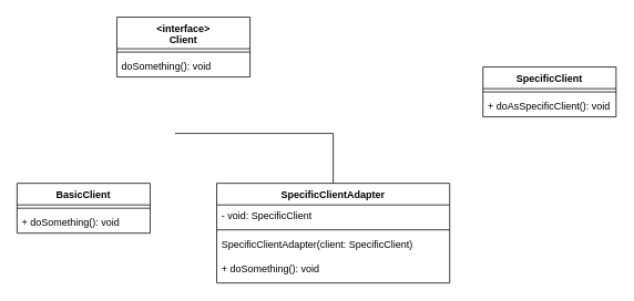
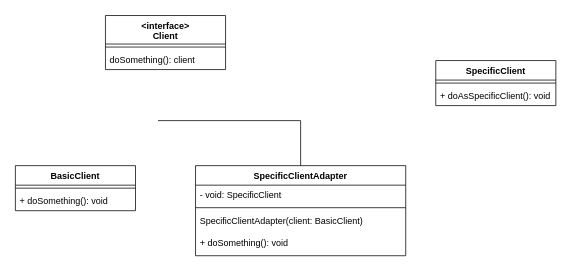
- <mxCell id="4" value="doSomething(): void" style="text;strokeColor=none;fillColor=none;align=left;verticalAlign=top;spacingLeft=4;spacingRight=4;overflow=hidden;rotatable=0;points=[[0,0.5],[1,0.5]];portConstraint=eastwest;" vertex="1" parent="2"><mxGeometry y="46" width="160" height="26" as="geometry" /></mxCell>
+ <mxCell id="4" value="doSomething(): client" style="text;strokeColor=none;fillColor=none;align=left;verticalAlign=top;spacingLeft=4;spacingRight=4;overflow=hidden;rotatable=0;points=[[0,0.5],[1,0.5]];portConstraint=eastwest;" vertex="1" parent="2"><mxGeometry y="46" width="160" height="26" as="geometry" /></mxCell>
- <mxCell id="11" value="SpecificClientAdapter(client: SpecificClient)" style="text;strokeColor=none;fillColor=none;align=left;verticalAlign=top;spacingLeft=4;spacingRight=4;overflow=hidden;rotatable=0;points=[[0,0.5],[1,0.5]];portConstraint=eastwest;" vertex="1" parent="8"><mxGeometry y="60" width="280" height="30" as="geometry" /></mxCell>
+ <mxCell id="11" value="SpecificClientAdapter(client: BasicClient)" style="text;strokeColor=none;fillColor=none;align=left;verticalAlign=top;spacingLeft=4;spacingRight=4;overflow=hidden;rotatable=0;points=[[0,0.5],[1,0.5]];portConstraint=eastwest;" vertex="1" parent="8"><mxGeometry y="60" width="280" height="30" as="geometry" /></mxCell>
